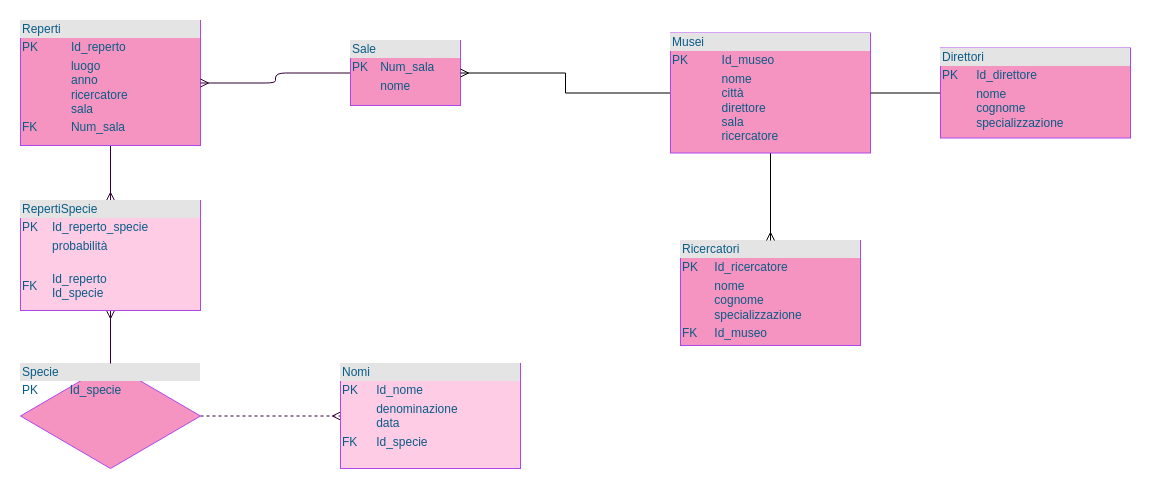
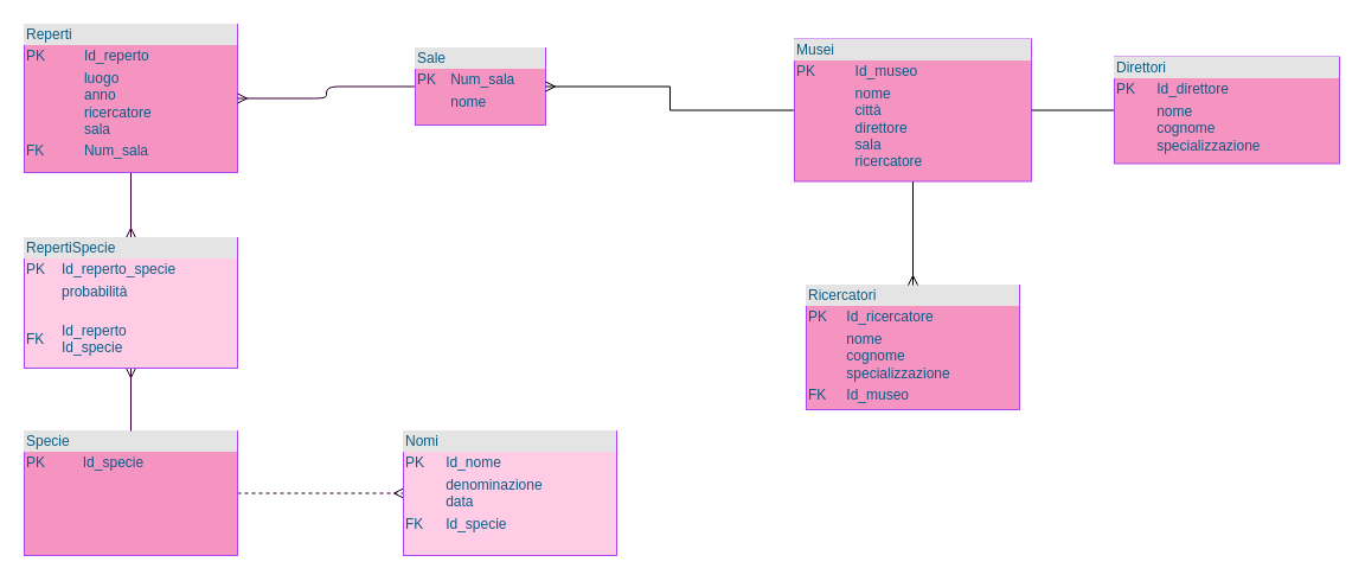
- <mxCell id="11" value="&lt;div style=&quot;box-sizing: border-box ; width: 100% ; background: #e4e4e4 ; padding: 2px&quot;&gt;Specie&lt;/div&gt;&lt;table style=&quot;width: 100% ; font-size: 1em&quot; cellpadding=&quot;2&quot; cellspacing=&quot;0&quot;&gt;&lt;tbody&gt;&lt;tr&gt;&lt;td&gt;PK&lt;/td&gt;&lt;td&gt;Id_specie&lt;/td&gt;&lt;/tr&gt;&lt;tr&gt;&lt;td&gt;&lt;br&gt;&lt;/td&gt;&lt;td&gt;&lt;br&gt;&lt;/td&gt;&lt;/tr&gt;&lt;tr&gt;&lt;td&gt;&lt;br&gt;&lt;/td&gt;&lt;td&gt;&lt;/td&gt;&lt;/tr&gt;&lt;/tbody&gt;&lt;/table&gt;" style="rhombus;verticalAlign=top;align=left;overflow=fill;html=1;fillColor=#F694C1;strokeColor=#AF45ED;fontColor=#095C86;" parent="1" vertex="1"><mxGeometry x="20" y="363" width="180" height="105" as="geometry" /></mxCell>
+ <mxCell id="11" value="&lt;div style=&quot;box-sizing: border-box ; width: 100% ; background: #e4e4e4 ; padding: 2px&quot;&gt;Specie&lt;/div&gt;&lt;table style=&quot;width: 100% ; font-size: 1em&quot; cellpadding=&quot;2&quot; cellspacing=&quot;0&quot;&gt;&lt;tbody&gt;&lt;tr&gt;&lt;td&gt;PK&lt;/td&gt;&lt;td&gt;Id_specie&lt;/td&gt;&lt;/tr&gt;&lt;tr&gt;&lt;td&gt;&lt;br&gt;&lt;/td&gt;&lt;td&gt;&lt;br&gt;&lt;/td&gt;&lt;/tr&gt;&lt;tr&gt;&lt;td&gt;&lt;br&gt;&lt;/td&gt;&lt;td&gt;&lt;/td&gt;&lt;/tr&gt;&lt;/tbody&gt;&lt;/table&gt;" style="verticalAlign=top;align=left;overflow=fill;html=1;fillColor=#F694C1;strokeColor=#AF45ED;fontColor=#095C86;" parent="1" vertex="1"><mxGeometry x="20" y="363" width="180" height="105" as="geometry" /></mxCell>
